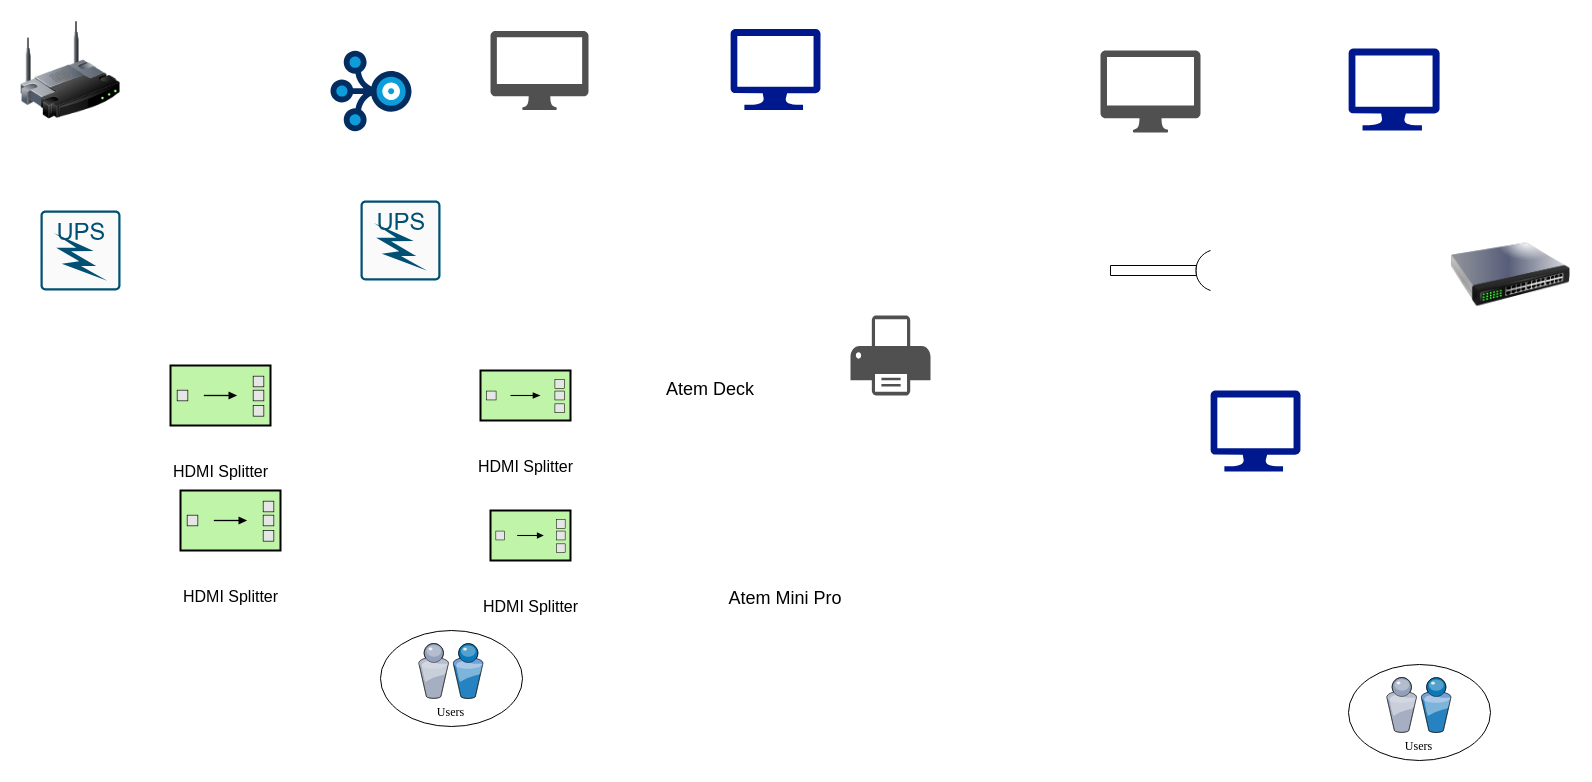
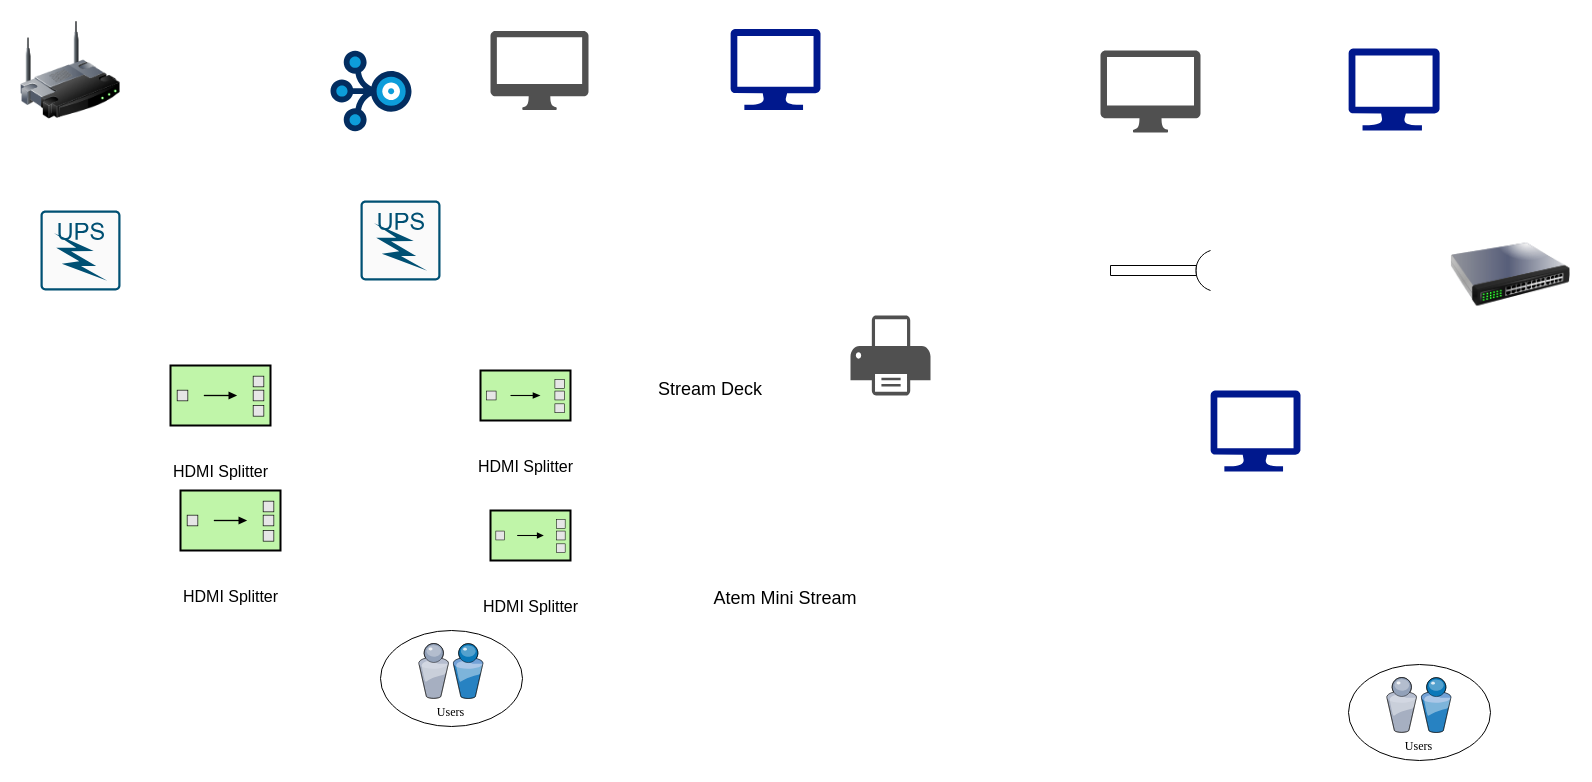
- <mxCell id="24" value="Atem Deck" style="shape=image;verticalLabelPosition=bottom;verticalAlign=top;imageAspect=0;image=https://www.elgato.com/_next/image?url=https%3A%2F%2Fres.cloudinary.com%2Felgato-pwa%2Fimage%2Fupload%2Fv1686570507%2FProducts%2F10GAT9901%2Fabove-the-fold%2Fdesktop%2Fsd-xl-01-min.jpg&amp;w=3840&amp;q=85;fontColor=default;labelBackgroundColor=none;fontSize=18;spacing=24;imageBackground=none;" vertex="1" parent="1"><mxGeometry x="570" y="170" width="280" height="179" as="geometry" /></mxCell>
+ <mxCell id="24" value="Stream Deck" style="shape=image;verticalLabelPosition=bottom;verticalAlign=top;imageAspect=0;image=https://www.elgato.com/_next/image?url=https%3A%2F%2Fres.cloudinary.com%2Felgato-pwa%2Fimage%2Fupload%2Fv1686570507%2FProducts%2F10GAT9901%2Fabove-the-fold%2Fdesktop%2Fsd-xl-01-min.jpg&amp;w=3840&amp;q=85;fontColor=default;labelBackgroundColor=none;fontSize=18;spacing=24;imageBackground=none;" vertex="1" parent="1"><mxGeometry x="570" y="170" width="280" height="179" as="geometry" /></mxCell>
- <mxCell id="23" value="Atem Mini Pro" style="shape=image;verticalLabelPosition=bottom;verticalAlign=top;imageAspect=0;image=https://gray.net.au/assets/images/ATEMMiniPro.png;spacing=22;fontSize=18;" vertex="1" parent="1"><mxGeometry x="650" y="461" width="270" height="99" as="geometry" /></mxCell>
+ <mxCell id="23" value="Atem Mini Stream" style="shape=image;verticalLabelPosition=bottom;verticalAlign=top;imageAspect=0;image=https://gray.net.au/assets/images/ATEMMiniPro.png;spacing=22;fontSize=18;" vertex="1" parent="1"><mxGeometry x="650" y="461" width="270" height="99" as="geometry" /></mxCell>
